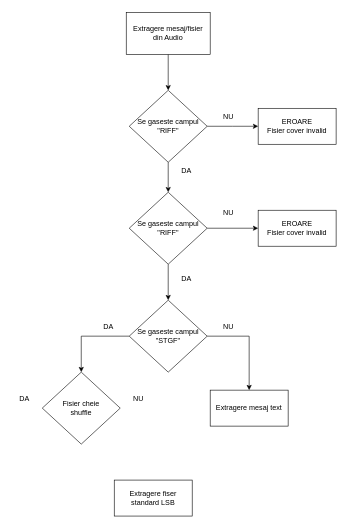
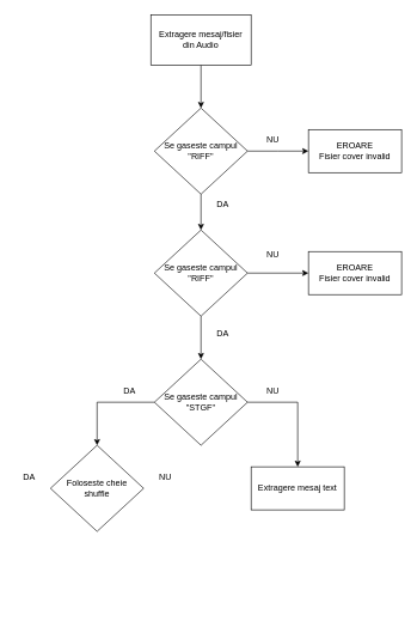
- <mxCell id="21" value="Fisier cheie&lt;div&gt;shuffle&lt;/div&gt;" style="rhombus;whiteSpace=wrap;html=1;" vertex="1" parent="1"><mxGeometry x="70" y="620" width="130" height="120" as="geometry" /></mxCell>
+ <mxCell id="21" value="Foloseste cheie&lt;div&gt;shuffle&lt;/div&gt;" style="rhombus;whiteSpace=wrap;html=1;" vertex="1" parent="1"><mxGeometry x="70" y="620" width="130" height="120" as="geometry" /></mxCell>
- <mxCell id="23" value="Extragere fiser standard LSB" style="rounded=0;whiteSpace=wrap;html=1;" vertex="1" parent="1"><mxGeometry x="190" y="800" width="130" height="60" as="geometry" /></mxCell>
